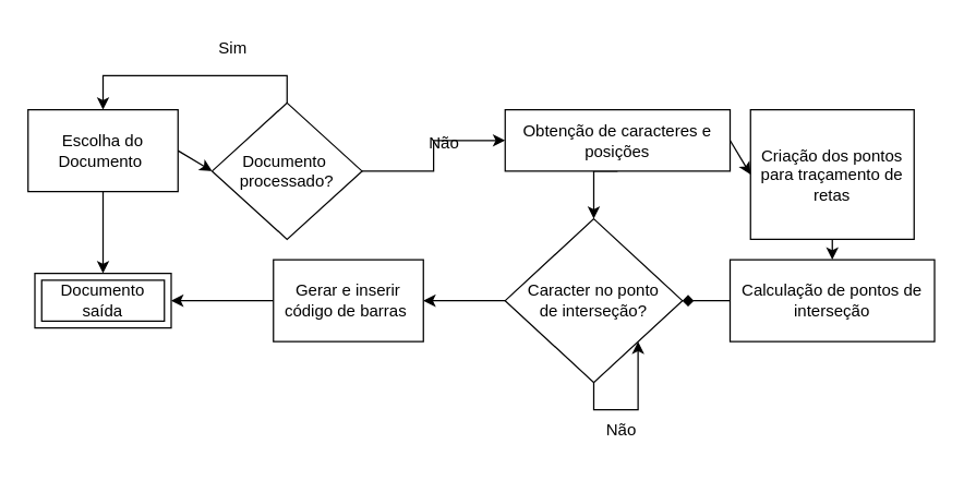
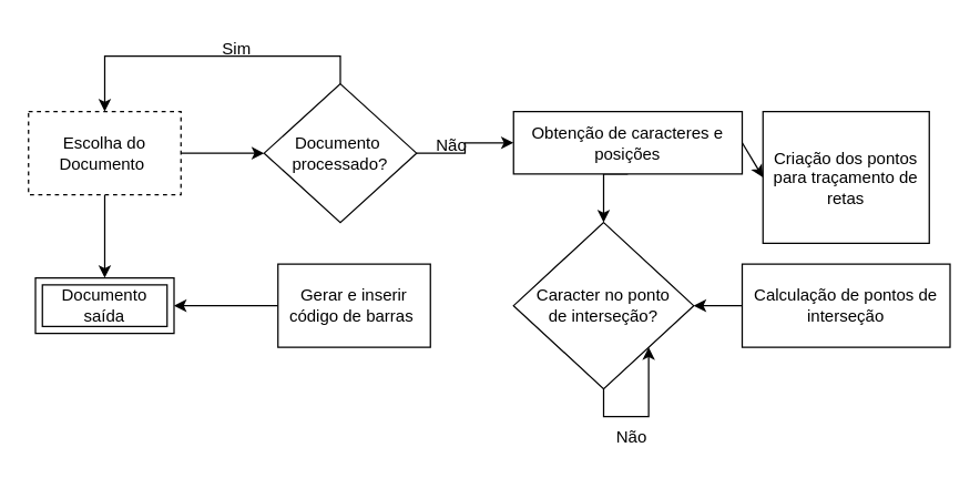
- <mxCell id="3" value="Escolha do Documento&amp;nbsp;" style="rounded=0;whiteSpace=wrap;html=1;" vertex="1" parent="1"><mxGeometry x="20" y="80" width="110" height="60" as="geometry" /></mxCell>
+ <mxCell id="3" value="Escolha do Documento&amp;nbsp;" style="rounded=0;whiteSpace=wrap;html=1;dashed=1;" vertex="1" parent="1"><mxGeometry x="20" y="80" width="110" height="60" as="geometry" /></mxCell>
- <mxCell id="12" value="Documento&amp;nbsp;&lt;br&gt;processado?" style="rhombus;whiteSpace=wrap;html=1;" vertex="1" parent="1"><mxGeometry x="155" y="75" width="110" height="100" as="geometry" /></mxCell>
+ <mxCell id="12" value="Documento&amp;nbsp;&lt;br&gt;processado?" style="rhombus;whiteSpace=wrap;html=1;" vertex="1" parent="1"><mxGeometry x="190" y="60" width="110" height="100" as="geometry" /></mxCell>
- <mxCell id="7" style="edgeStyle=orthogonalEdgeStyle;rounded=0;orthogonalLoop=1;jettySize=auto;html=1;exitX=0.5;exitY=1;exitDx=0;exitDy=0;entryX=0.5;entryY=0;entryDx=0;entryDy=0;" edge="1" parent="1" source="8" target="16"><mxGeometry relative="1" as="geometry"><mxPoint x="610" y="190" as="targetPoint" /></mxGeometry></mxCell>
- <mxCell id="19" style="edgeStyle=orthogonalEdgeStyle;rounded=0;orthogonalLoop=1;jettySize=auto;html=1;exitX=0;exitY=0.5;exitDx=0;exitDy=0;entryX=1;entryY=0.5;entryDx=0;entryDy=0;" edge="1" parent="1" source="20" target="18"><mxGeometry relative="1" as="geometry" /></mxCell>
- <mxCell id="15" style="edgeStyle=orthogonalEdgeStyle;rounded=0;orthogonalLoop=1;jettySize=auto;html=1;exitX=0;exitY=0.5;exitDx=0;exitDy=0;entryX=1;entryY=0.5;entryDx=0;entryDy=0;endArrow=diamond;" edge="1" parent="1" source="16" target="20"><mxGeometry relative="1" as="geometry" /></mxCell>
+ <mxCell id="15" style="edgeStyle=orthogonalEdgeStyle;rounded=0;orthogonalLoop=1;jettySize=auto;html=1;exitX=0;exitY=0.5;exitDx=0;exitDy=0;entryX=1;entryY=0.5;entryDx=0;entryDy=0;" edge="1" parent="1" source="16" target="20"><mxGeometry relative="1" as="geometry" /></mxCell>
